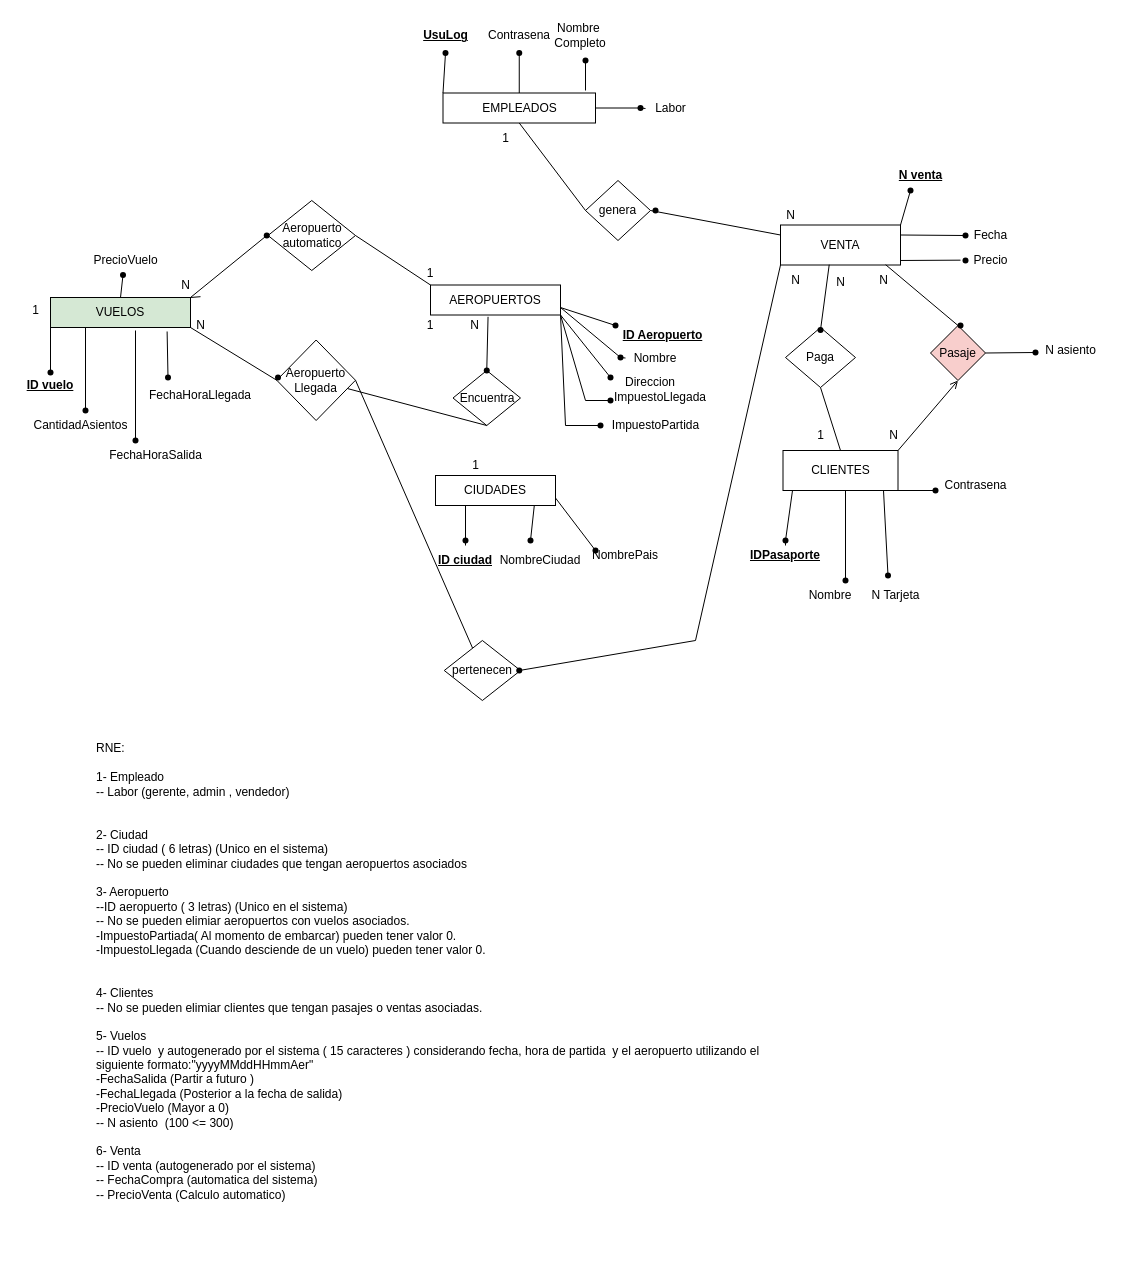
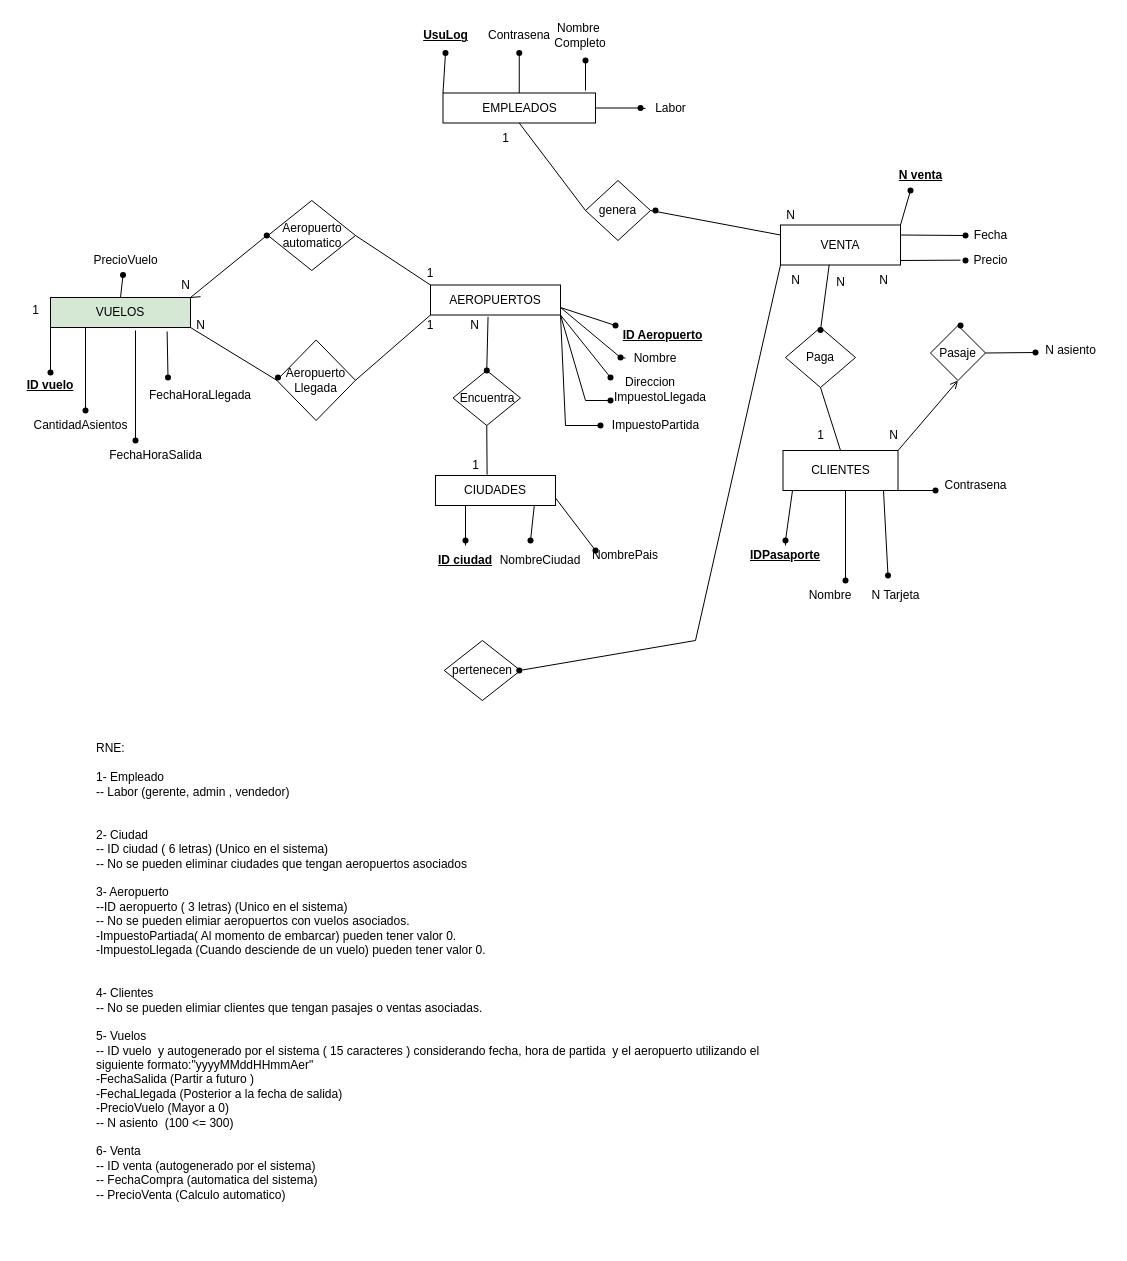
- <mxCell id="59" value="" style="endArrow=none;html=1;rounded=0;entryX=0.876;entryY=0.992;entryDx=0;entryDy=0;exitX=0.5;exitY=0;exitDx=0;exitDy=0;entryPerimeter=0;" parent="1" source="58" target="57" edge="1"><mxGeometry width="50" height="50" relative="1" as="geometry"><mxPoint x="475" y="350" as="sourcePoint" /><mxPoint x="525" y="300" as="targetPoint" /></mxGeometry></mxCell>
- <mxCell id="58" value="Pasaje" style="rhombus;whiteSpace=wrap;html=1;fillColor=#f8cecc;" parent="1" vertex="1"><mxGeometry x="930" y="325" width="55" height="55" as="geometry" /></mxCell>
+ <mxCell id="58" value="Pasaje" style="rhombus;whiteSpace=wrap;html=1;" parent="1" vertex="1"><mxGeometry x="930" y="325" width="55" height="55" as="geometry" /></mxCell>
- <mxCell id="98" value="" style="endArrow=none;html=1;rounded=0;exitX=0.5;exitY=1;exitDx=0;exitDy=0;" parent="1" source="97" target="45" edge="1"><mxGeometry width="50" height="50" relative="1" as="geometry"><mxPoint x="505" y="390" as="sourcePoint" /><mxPoint x="555" y="340" as="targetPoint" /></mxGeometry></mxCell>
+ <mxCell id="98" value="" style="endArrow=none;html=1;rounded=0;exitX=0.5;exitY=1;exitDx=0;exitDy=0;entryX=0.43;entryY=-0.027;entryDx=0;entryDy=0;entryPerimeter=0;" parent="1" source="97" target="19" edge="1"><mxGeometry width="50" height="50" relative="1" as="geometry"><mxPoint x="505" y="390" as="sourcePoint" /><mxPoint x="555" y="340" as="targetPoint" /></mxGeometry></mxCell>
- <mxCell id="49" value="" style="endArrow=none;html=1;rounded=0;exitX=1;exitY=0.5;exitDx=0;exitDy=0;" parent="1" source="45" target="111" edge="1"><mxGeometry width="50" height="50" relative="1" as="geometry"><mxPoint x="285" y="350" as="sourcePoint" /><mxPoint x="335" y="300" as="targetPoint" /></mxGeometry></mxCell>
+ <mxCell id="49" value="" style="endArrow=none;html=1;rounded=0;entryX=0;entryY=1;entryDx=0;entryDy=0;exitX=1;exitY=0.5;exitDx=0;exitDy=0;" parent="1" source="45" target="4" edge="1"><mxGeometry width="50" height="50" relative="1" as="geometry"><mxPoint x="285" y="350" as="sourcePoint" /><mxPoint x="335" y="300" as="targetPoint" /></mxGeometry></mxCell>
